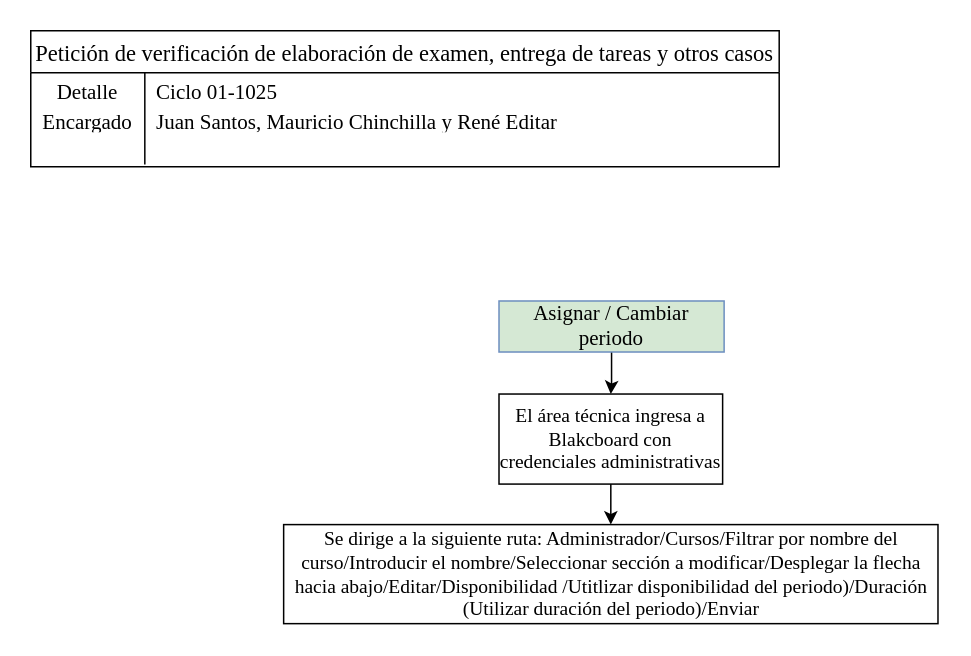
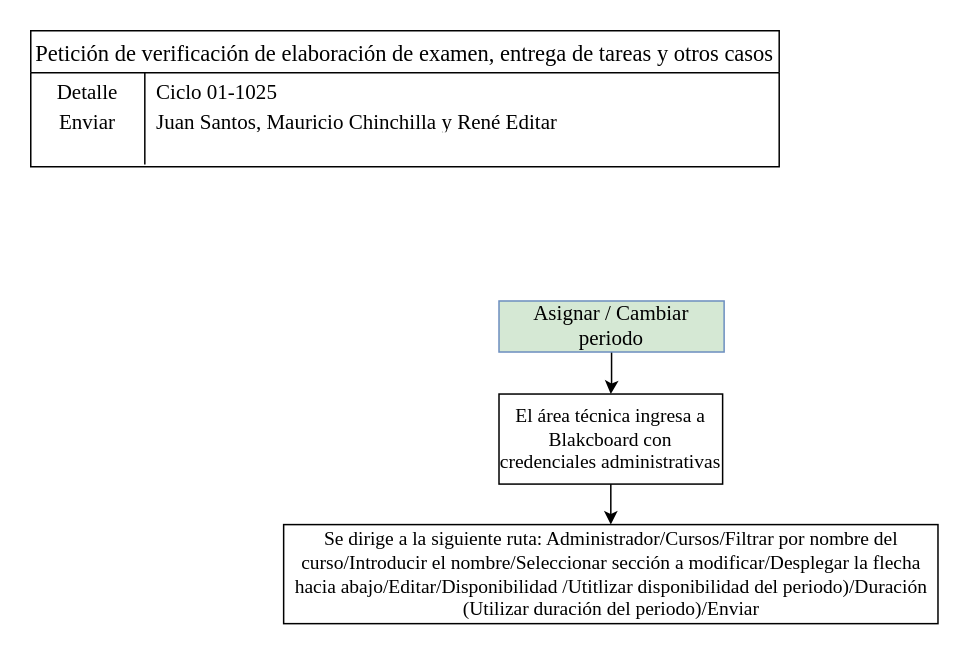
- <mxCell id="7" value="&lt;font style=&quot;font-size: 14px;&quot;&gt;Encargado&lt;/font&gt;" style="shape=partialRectangle;html=1;whiteSpace=wrap;connectable=0;fillColor=none;top=0;left=0;bottom=0;right=0;overflow=hidden;strokeColor=inherit;fontSize=16;fontFamily=Times New Roman;" vertex="1" parent="6"><mxGeometry width="76" height="21" as="geometry"><mxRectangle width="76" height="21" as="alternateBounds" /></mxGeometry></mxCell>
+ <mxCell id="7" value="&lt;font style=&quot;font-size: 14px;&quot;&gt;Enviar&lt;/font&gt;" style="shape=partialRectangle;html=1;whiteSpace=wrap;connectable=0;fillColor=none;top=0;left=0;bottom=0;right=0;overflow=hidden;strokeColor=inherit;fontSize=16;fontFamily=Times New Roman;" vertex="1" parent="6"><mxGeometry width="76" height="21" as="geometry"><mxRectangle width="76" height="21" as="alternateBounds" /></mxGeometry></mxCell>
